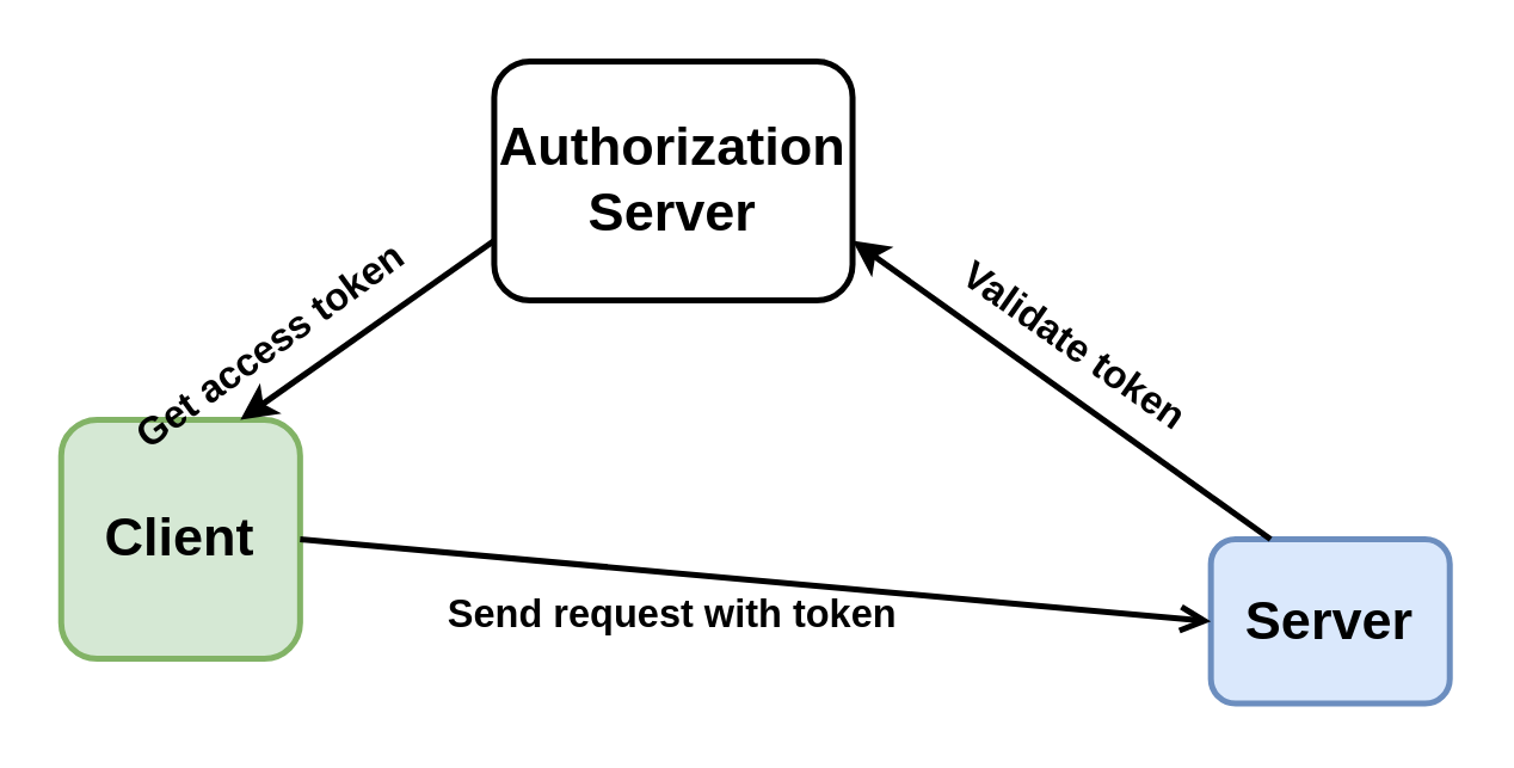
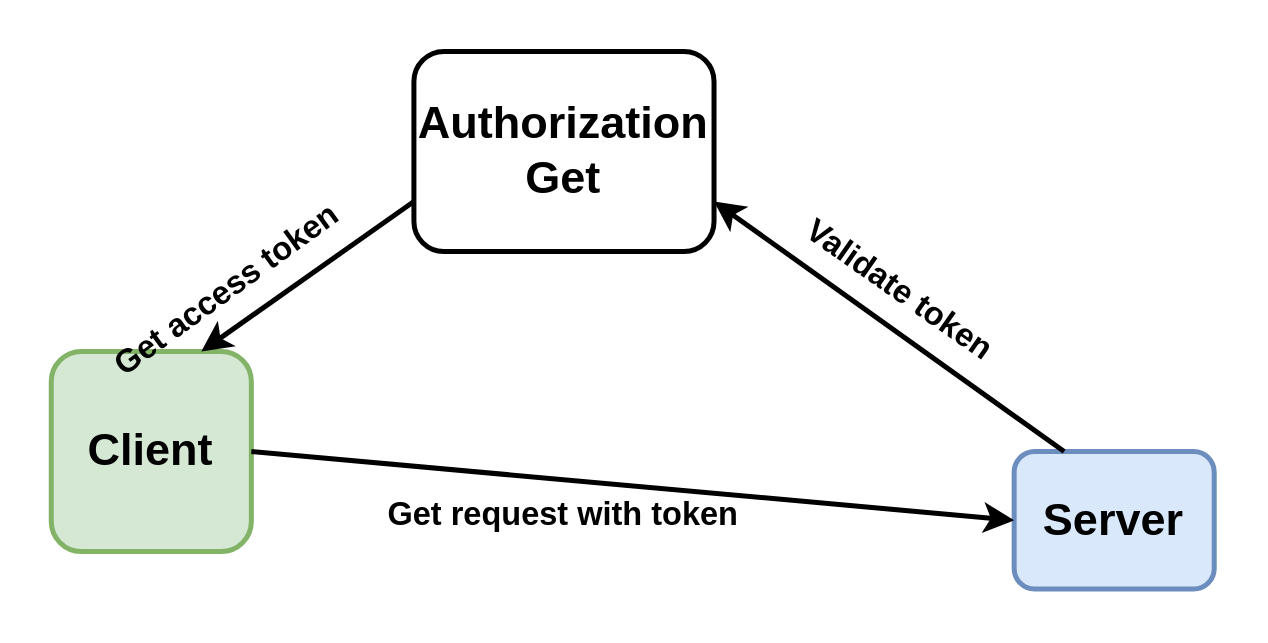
- <mxCell id="4" value="&lt;font style=&quot;font-size: 18px&quot;&gt;&lt;b&gt;Authorization Server&lt;/b&gt;&lt;/font&gt;" style="rounded=1;whiteSpace=wrap;html=1;strokeWidth=2;" vertex="1" parent="1"><mxGeometry x="165" y="20" width="120" height="80" as="geometry" /></mxCell>
+ <mxCell id="4" value="&lt;font style=&quot;font-size: 18px&quot;&gt;&lt;b&gt;Authorization Get&lt;/b&gt;&lt;/font&gt;" style="rounded=1;whiteSpace=wrap;html=1;strokeWidth=2;" vertex="1" parent="1"><mxGeometry x="165" y="20" width="120" height="80" as="geometry" /></mxCell>
- <mxCell id="9" value="&lt;b&gt;&lt;font style=&quot;font-size: 13px&quot;&gt;Send request with token&lt;/font&gt;&lt;/b&gt;" style="text;html=1;strokeColor=none;fillColor=none;align=center;verticalAlign=middle;whiteSpace=wrap;rounded=0;" vertex="1" parent="1"><mxGeometry x="145" y="190" width="160" height="30" as="geometry" /></mxCell>
+ <mxCell id="9" value="&lt;b&gt;&lt;font style=&quot;font-size: 13px&quot;&gt;Get request with token&lt;/font&gt;&lt;/b&gt;" style="text;html=1;strokeColor=none;fillColor=none;align=center;verticalAlign=middle;whiteSpace=wrap;rounded=0;" vertex="1" parent="1"><mxGeometry x="145" y="190" width="160" height="30" as="geometry" /></mxCell>
- <mxCell id="6" value="" style="endArrow=open;html=1;strokeWidth=2;entryX=0;entryY=0.5;entryDx=0;entryDy=0;exitX=1;exitY=0.5;exitDx=0;exitDy=0;" edge="1" parent="1" source="2" target="3"><mxGeometry width="50" height="50" relative="1" as="geometry"><mxPoint x="205" y="440" as="sourcePoint" /><mxPoint x="-15" y="260" as="targetPoint" /></mxGeometry></mxCell>
+ <mxCell id="6" value="" style="endArrow=classic;html=1;strokeWidth=2;entryX=0;entryY=0.5;entryDx=0;entryDy=0;exitX=1;exitY=0.5;exitDx=0;exitDy=0;" edge="1" parent="1" source="2" target="3"><mxGeometry width="50" height="50" relative="1" as="geometry"><mxPoint x="205" y="440" as="sourcePoint" /><mxPoint x="-15" y="260" as="targetPoint" /></mxGeometry></mxCell>
